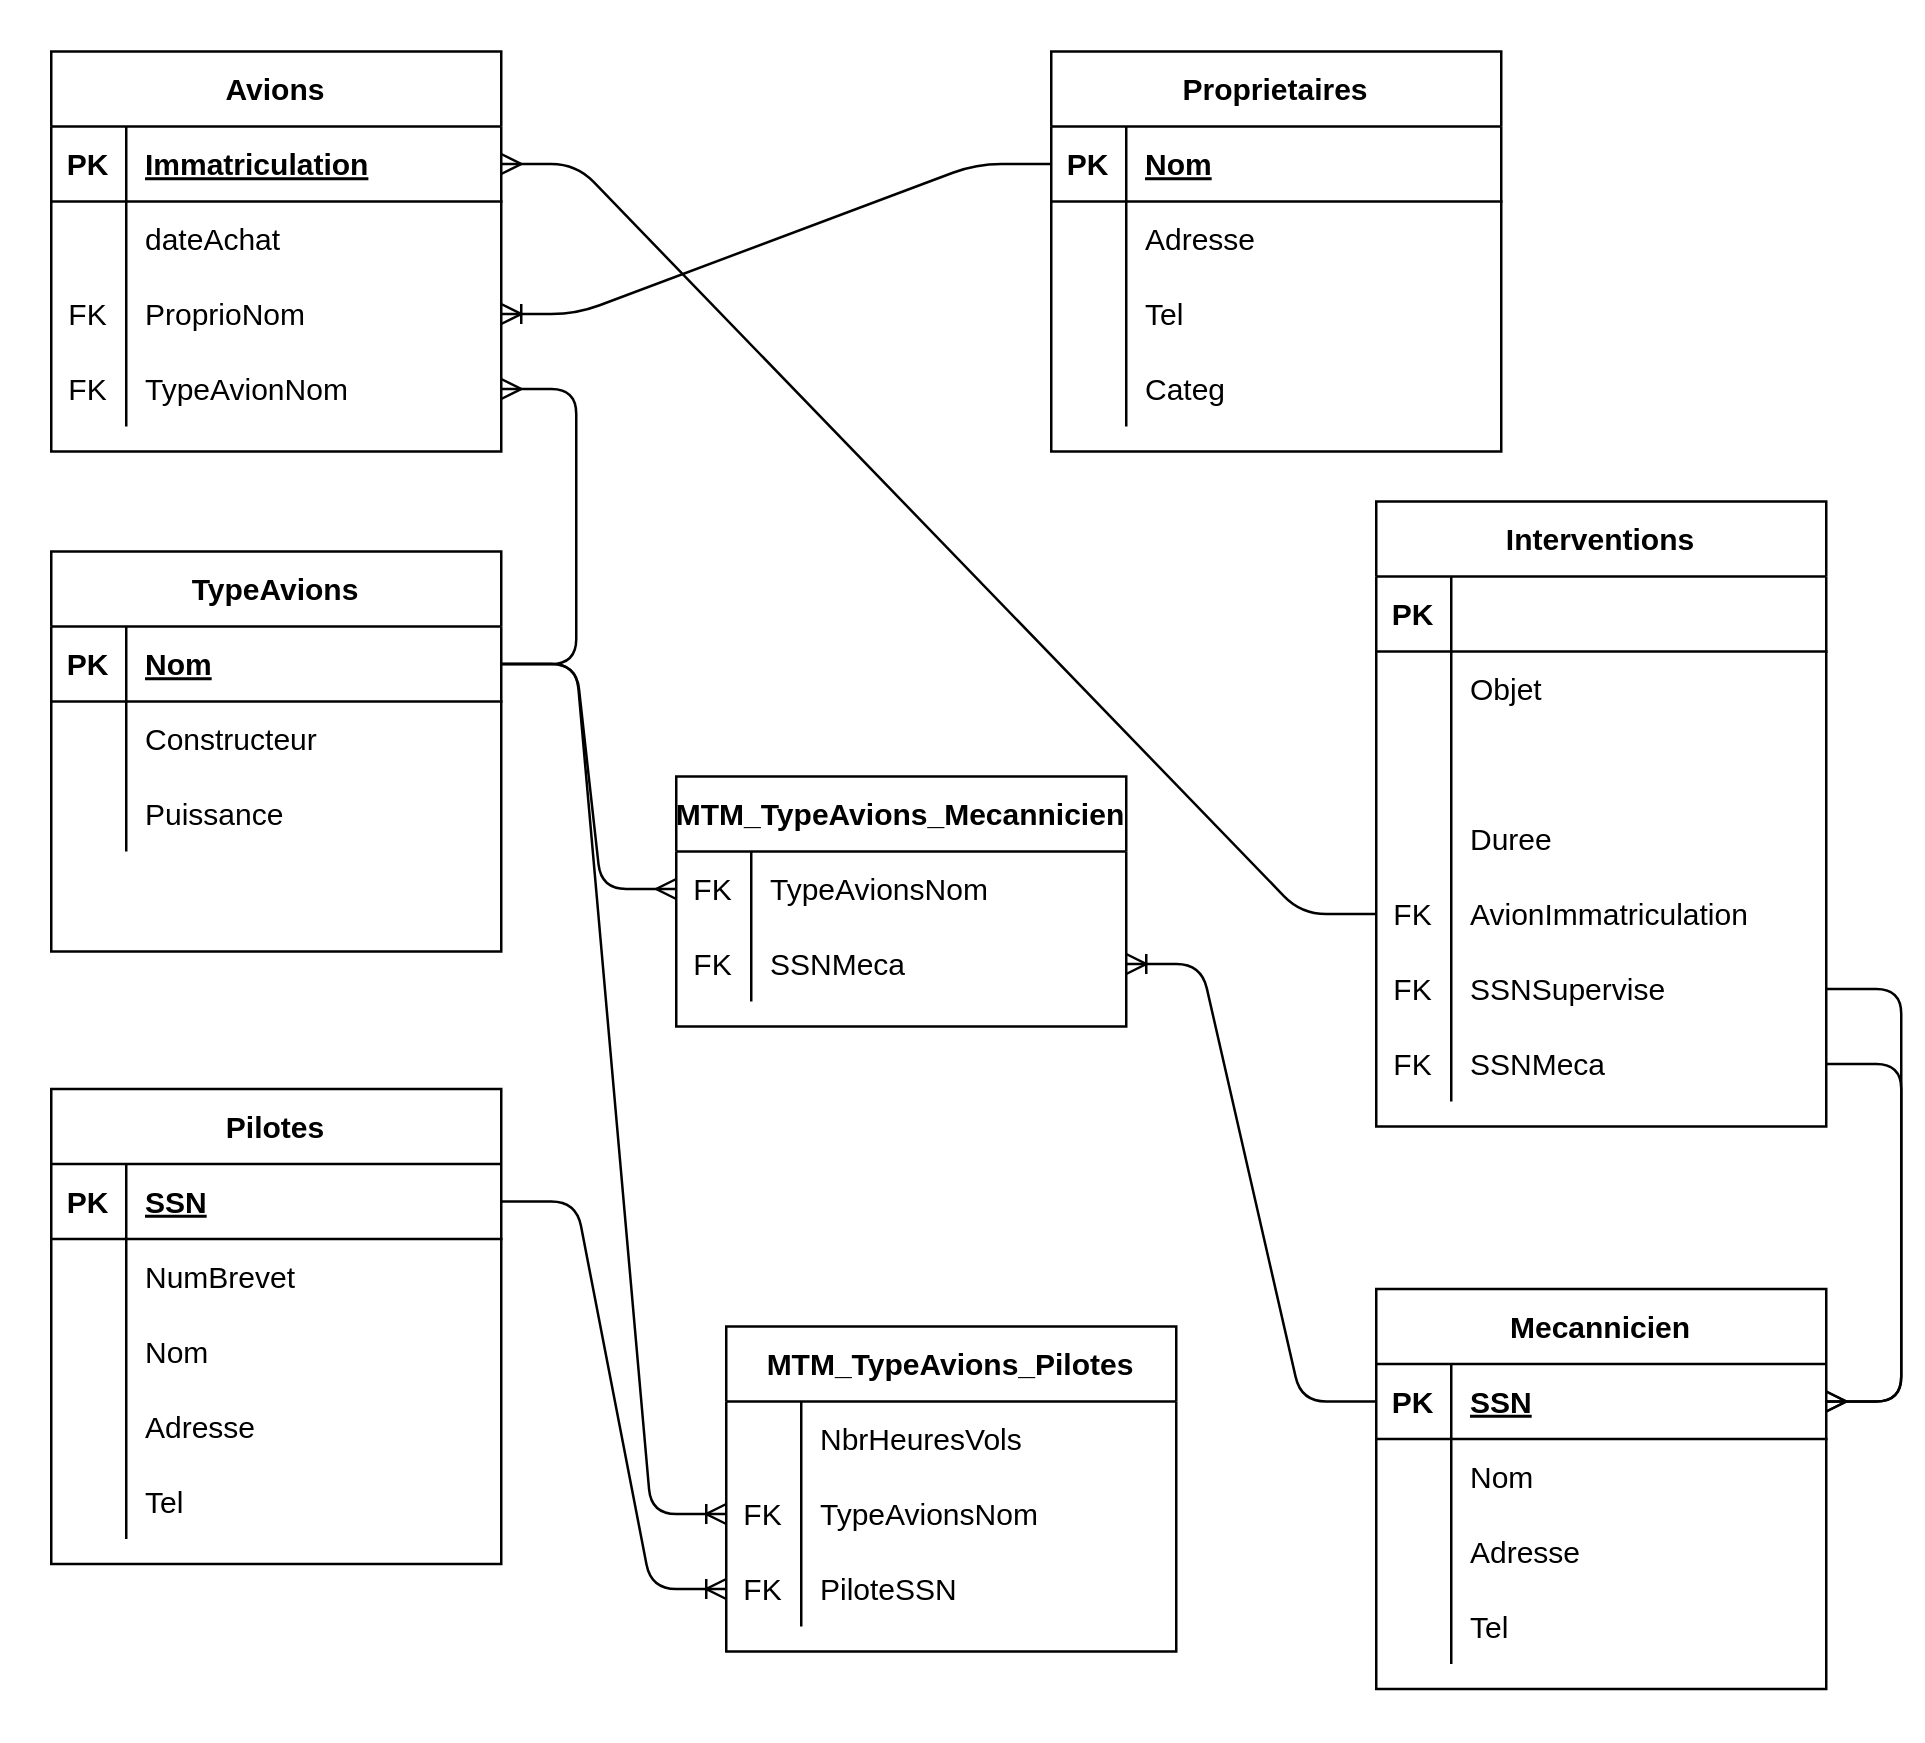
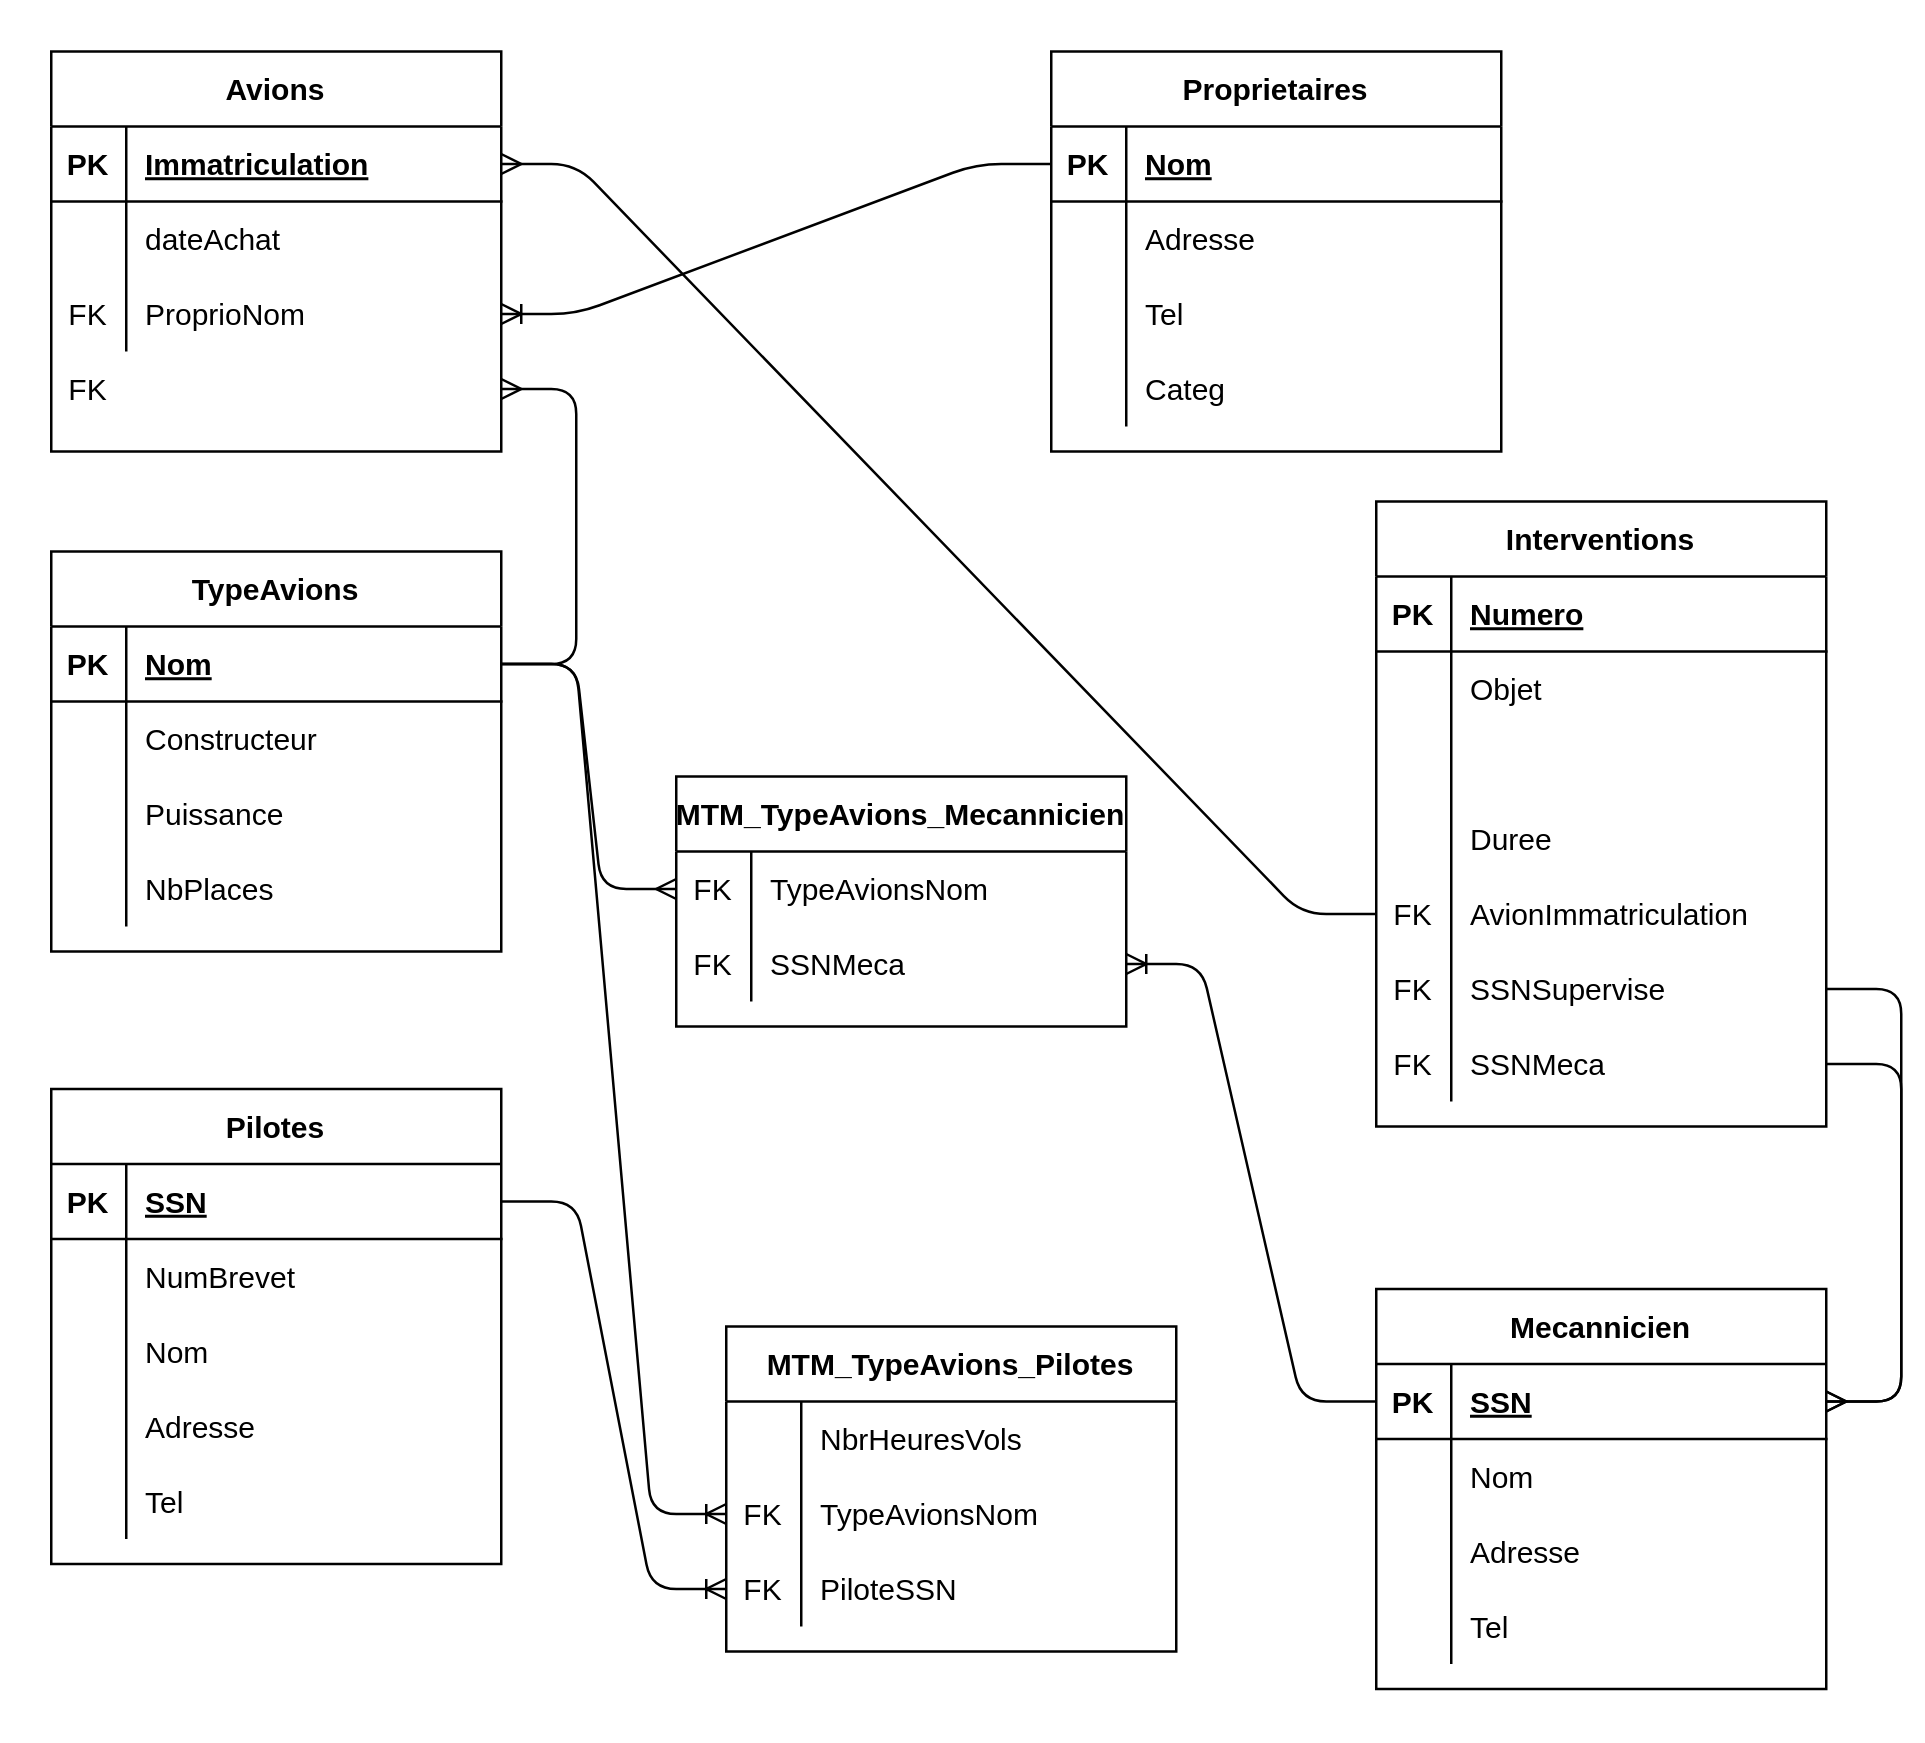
- <mxCell id="14" value="TypeAvionNom" style="shape=partialRectangle;connectable=0;fillColor=none;top=0;left=0;bottom=0;right=0;align=left;spacingLeft=6;fontStyle=0;overflow=hidden;" vertex="1" parent="12"><mxGeometry x="30" width="150" height="30" as="geometry" /></mxCell>
+ <mxCell id="74" value="Numero" style="shape=partialRectangle;connectable=0;fillColor=none;top=0;left=0;bottom=0;right=0;align=left;spacingLeft=6;fontStyle=5;overflow=hidden;" vertex="1" parent="72"><mxGeometry x="30" width="150" height="30" as="geometry" /></mxCell>
+ <mxCell id="41" value="NbPlaces" style="shape=partialRectangle;connectable=0;fillColor=none;top=0;left=0;bottom=0;right=0;align=left;spacingLeft=6;overflow=hidden;" vertex="1" parent="39"><mxGeometry x="30" width="150" height="30" as="geometry" /></mxCell>
